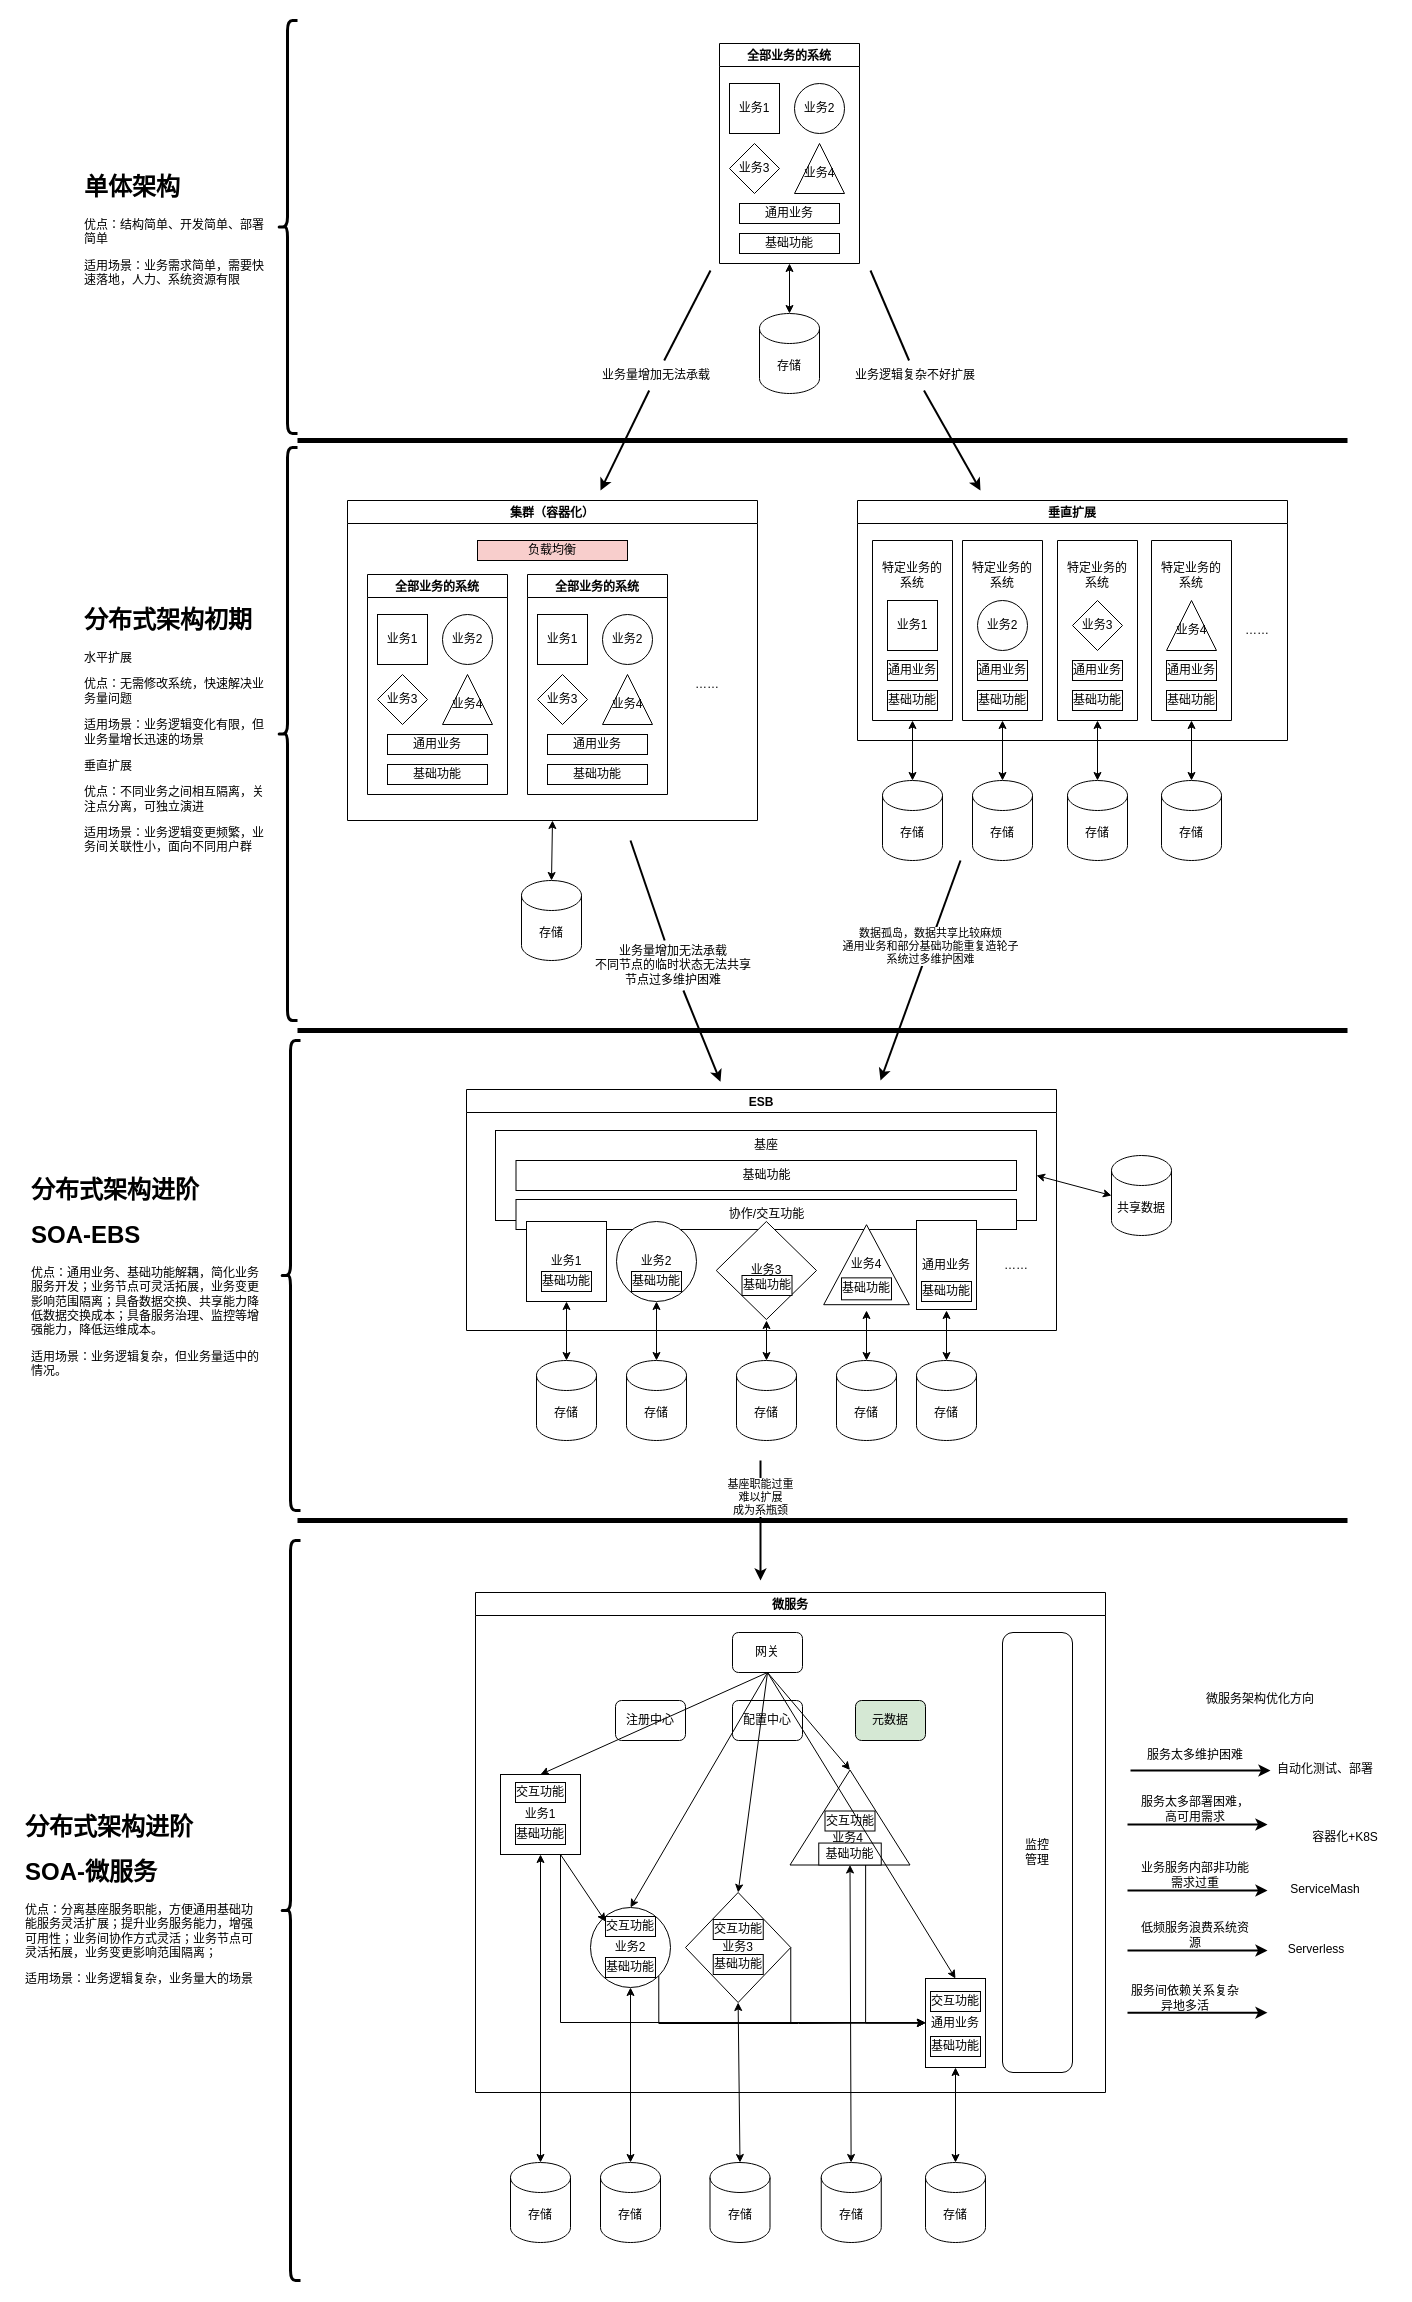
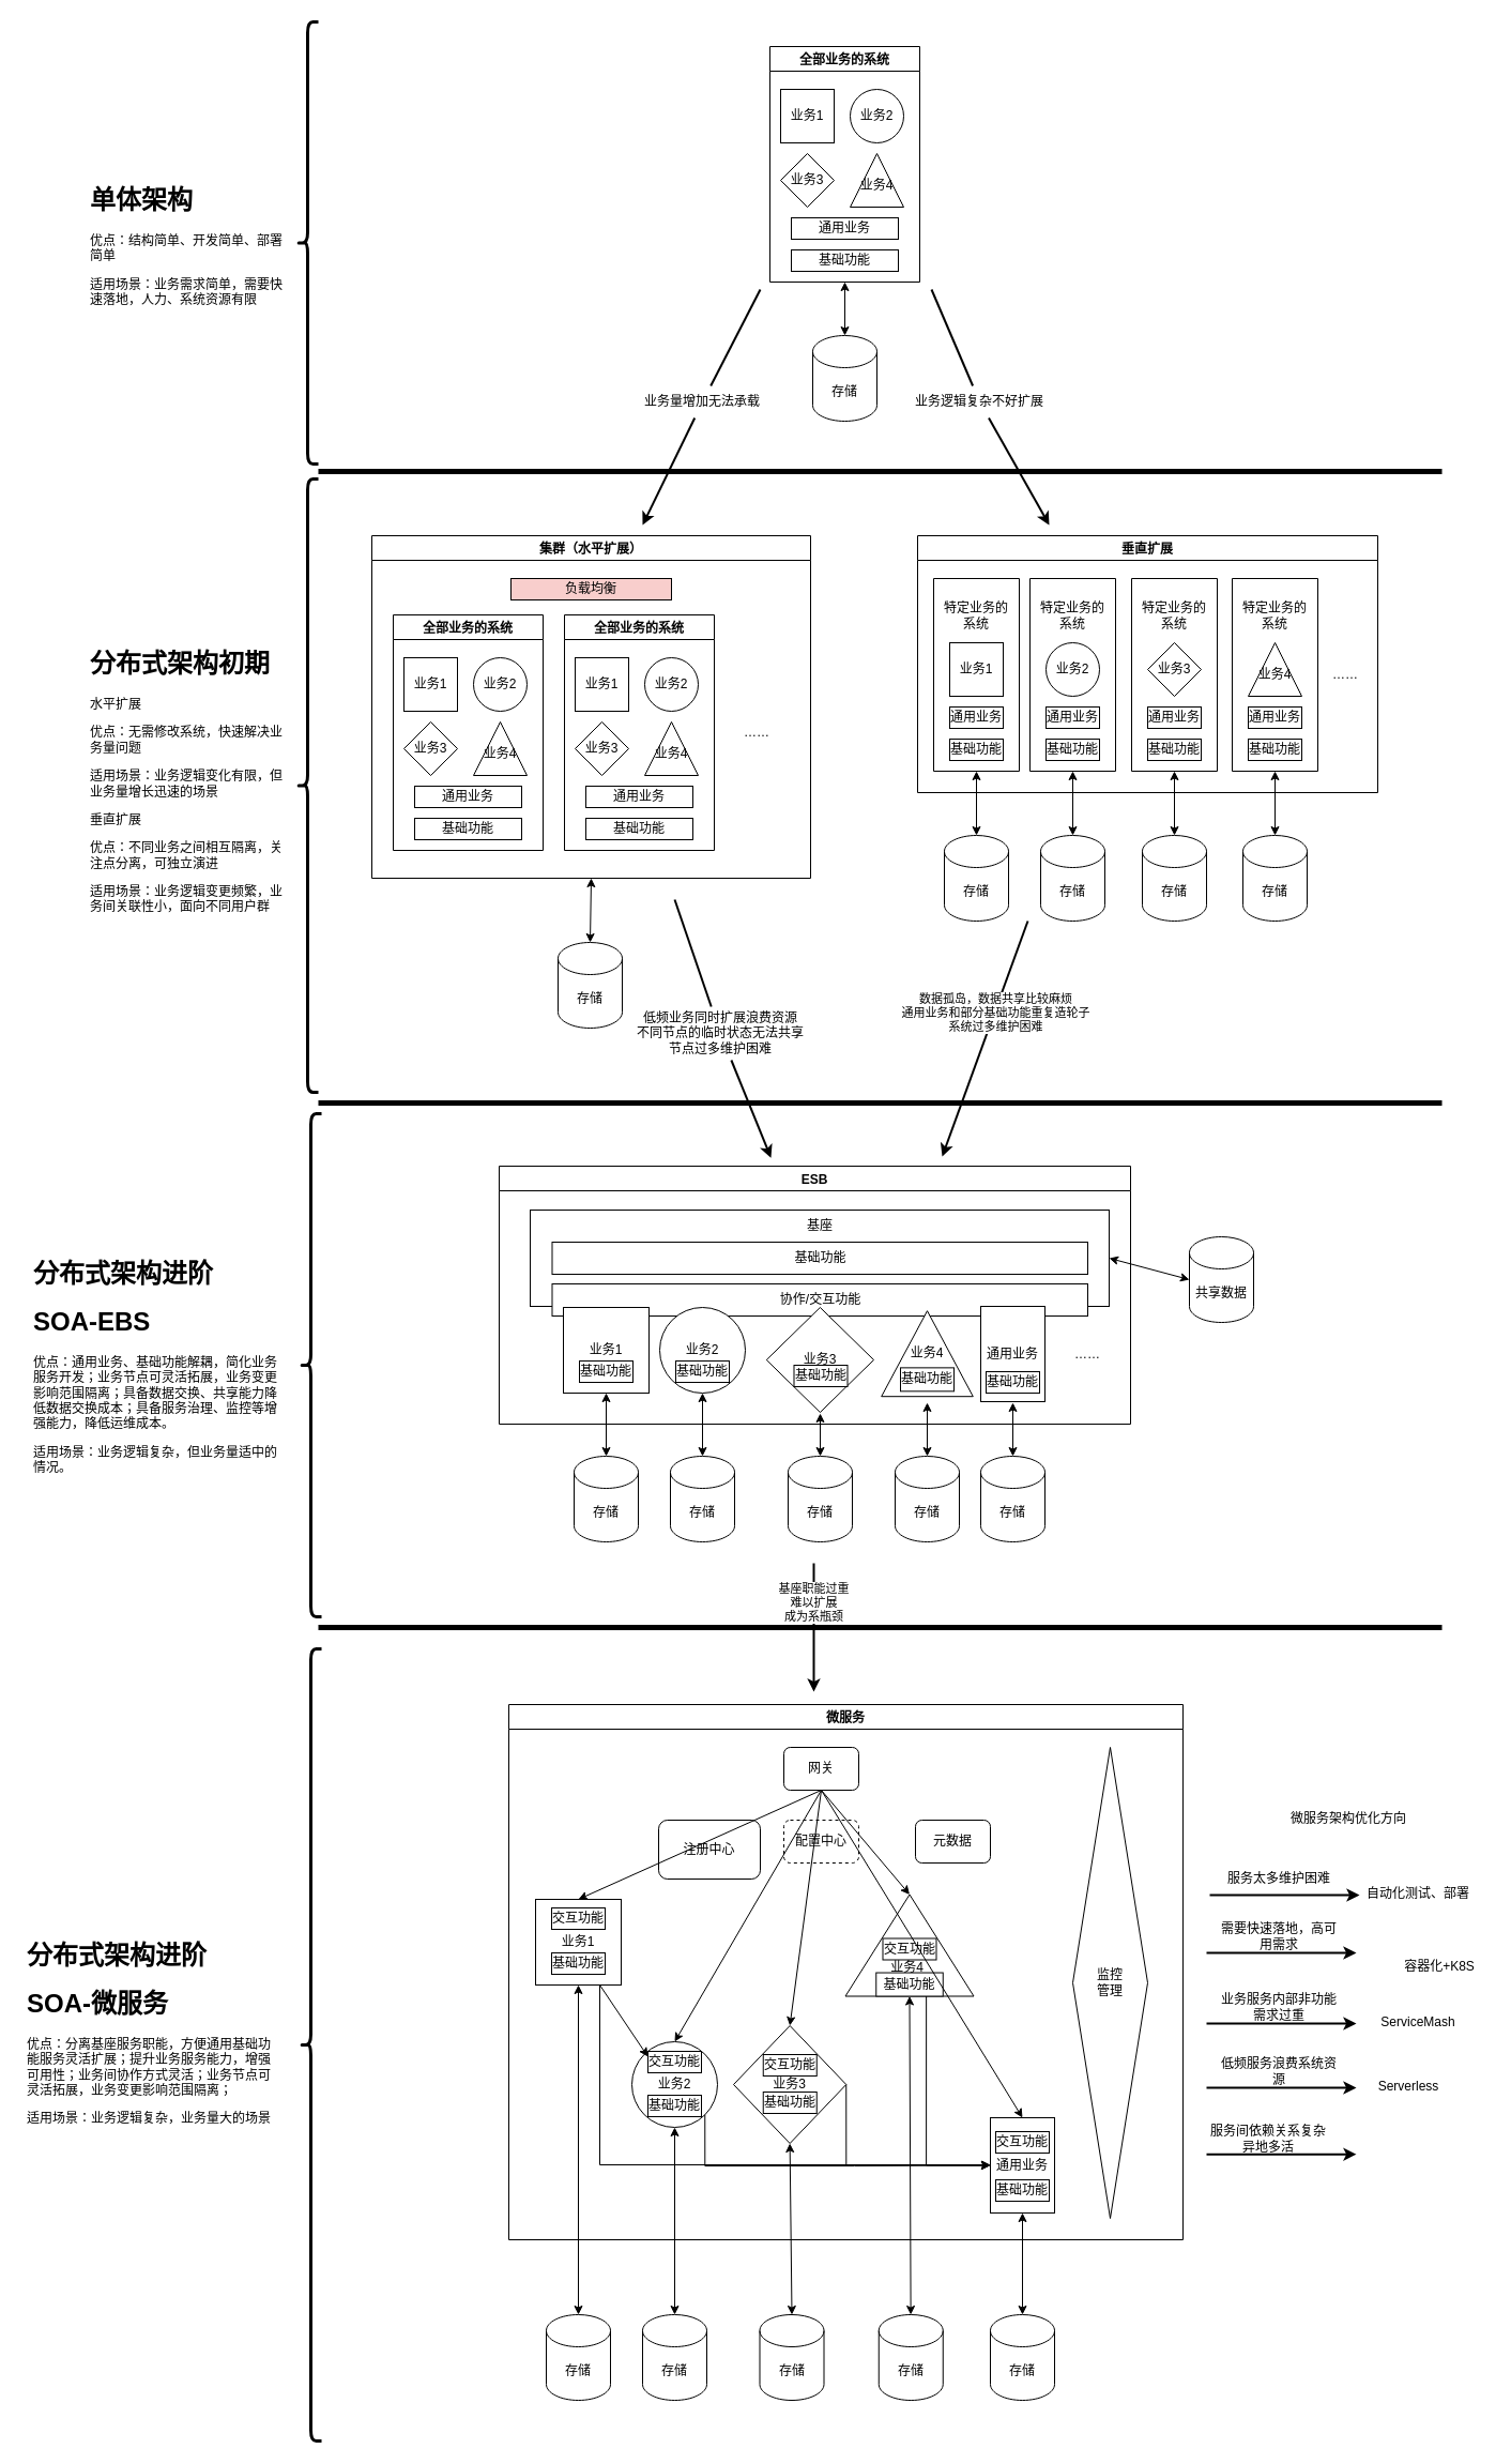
- <mxCell id="11" value="集群（容器化）" style="swimlane;" vertex="1" parent="1"><mxGeometry x="347" y="500" width="410" height="320" as="geometry" /></mxCell>
+ <mxCell id="11" value="集群（水平扩展）" style="swimlane;" vertex="1" parent="1"><mxGeometry x="347" y="500" width="410" height="320" as="geometry" /></mxCell>
- <mxCell id="153" value="业务量增加无法承载&lt;br&gt;不同节点的临时状态无法共享&lt;br&gt;节点过多维护困难" style="text;html=1;strokeColor=none;fillColor=none;align=center;verticalAlign=middle;whiteSpace=wrap;rounded=0;" vertex="1" parent="1"><mxGeometry x="582.75" y="940" width="180" height="50" as="geometry" /></mxCell>
+ <mxCell id="153" value="低频业务同时扩展浪费资源&lt;br&gt;不同节点的临时状态无法共享&lt;br&gt;节点过多维护困难" style="text;html=1;strokeColor=none;fillColor=none;align=center;verticalAlign=middle;whiteSpace=wrap;rounded=0;" vertex="1" parent="1"><mxGeometry x="582.75" y="940" width="180" height="50" as="geometry" /></mxCell>
- <mxCell id="77" value="注册中心" style="rounded=1;whiteSpace=wrap;html=1;" vertex="1" parent="75"><mxGeometry x="140" y="108" width="70" height="40" as="geometry" /></mxCell>
+ <mxCell id="77" value="注册中心" style="rounded=1;whiteSpace=wrap;html=1;" vertex="1" parent="75"><mxGeometry x="140" y="108" width="95" height="55" as="geometry" /></mxCell>
- <mxCell id="79" value="配置中心" style="rounded=1;whiteSpace=wrap;html=1;" vertex="1" parent="75"><mxGeometry x="257" y="108" width="70" height="40" as="geometry" /></mxCell>
+ <mxCell id="79" value="配置中心" style="rounded=1;whiteSpace=wrap;html=1;dashed=1;" vertex="1" parent="75"><mxGeometry x="257" y="108" width="70" height="40" as="geometry" /></mxCell>
- <mxCell id="78" value="元数据" style="rounded=1;whiteSpace=wrap;html=1;fillColor=#d5e8d4;" vertex="1" parent="75"><mxGeometry x="380" y="108" width="70" height="40" as="geometry" /></mxCell>
+ <mxCell id="78" value="元数据" style="rounded=1;whiteSpace=wrap;html=1;" vertex="1" parent="75"><mxGeometry x="380" y="108" width="70" height="40" as="geometry" /></mxCell>
- <mxCell id="169" value="服务太多部署困难，高可用需求" style="text;html=1;strokeColor=none;fillColor=none;align=center;verticalAlign=middle;whiteSpace=wrap;rounded=0;shadow=1;" vertex="1" parent="1"><mxGeometry x="1140" y="1794" width="110" height="30" as="geometry" /></mxCell>
+ <mxCell id="169" value="需要快速落地，高可用需求" style="text;html=1;strokeColor=none;fillColor=none;align=center;verticalAlign=middle;whiteSpace=wrap;rounded=0;shadow=1;" vertex="1" parent="1"><mxGeometry x="1140" y="1794" width="110" height="30" as="geometry" /></mxCell>
- <mxCell id="87" value="监控&lt;br&gt;管理" style="rounded=1;whiteSpace=wrap;html=1;" vertex="1" parent="75"><mxGeometry x="527" y="40" width="70" height="440" as="geometry" /></mxCell>
+ <mxCell id="87" value="监控&lt;br&gt;管理" style="rhombus;whiteSpace=wrap;html=1;" vertex="1" parent="75"><mxGeometry x="527" y="40" width="70" height="440" as="geometry" /></mxCell>
